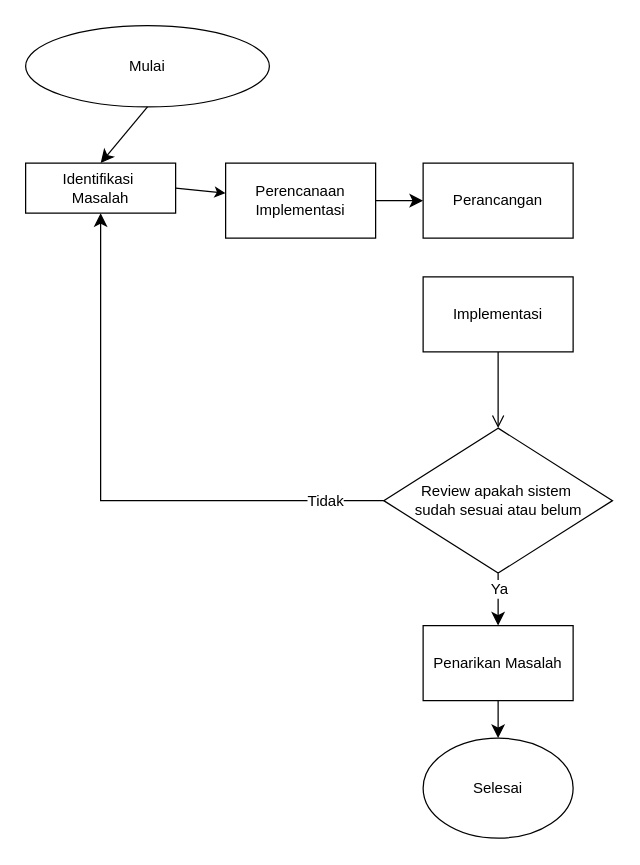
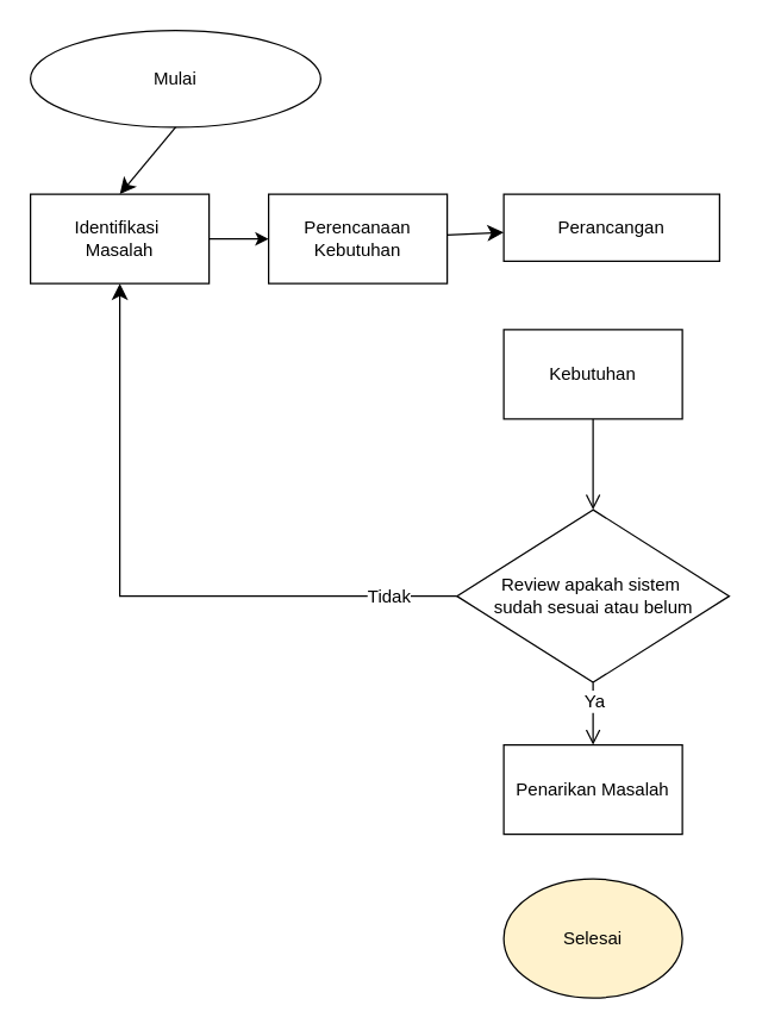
- <mxCell id="16" value="Identifikasi&amp;nbsp;&lt;div&gt;Masalah&lt;/div&gt;" style="rounded=0;whiteSpace=wrap;html=1;" vertex="1" parent="1"><mxGeometry x="20" y="130" width="120" height="40" as="geometry" /></mxCell>
+ <mxCell id="16" value="Identifikasi&amp;nbsp;&lt;div&gt;Masalah&lt;/div&gt;" style="rounded=0;whiteSpace=wrap;html=1;" vertex="1" parent="1"><mxGeometry x="20" y="130" width="120" height="60" as="geometry" /></mxCell>
- <mxCell id="5" value="Perencanaan Implementasi" style="rounded=0;whiteSpace=wrap;html=1;" vertex="1" parent="1"><mxGeometry x="180" y="130" width="120" height="60" as="geometry" /></mxCell>
+ <mxCell id="5" value="Perencanaan Kebutuhan" style="rounded=0;whiteSpace=wrap;html=1;" vertex="1" parent="1"><mxGeometry x="180" y="130" width="120" height="60" as="geometry" /></mxCell>
- <mxCell id="18" value="Perancangan" style="rounded=0;whiteSpace=wrap;html=1;" vertex="1" parent="1"><mxGeometry x="338" y="130" width="120" height="60" as="geometry" /></mxCell>
+ <mxCell id="18" value="Perancangan" style="rounded=0;whiteSpace=wrap;html=1;" vertex="1" parent="1"><mxGeometry x="338" y="130" width="145" height="45" as="geometry" /></mxCell>
- <mxCell id="6" value="Implementasi" style="rounded=0;whiteSpace=wrap;html=1;" vertex="1" parent="1"><mxGeometry x="338" y="221" width="120" height="60" as="geometry" /></mxCell>
+ <mxCell id="6" value="Kebutuhan" style="rounded=0;whiteSpace=wrap;html=1;" vertex="1" parent="1"><mxGeometry x="338" y="221" width="120" height="60" as="geometry" /></mxCell>
- <mxCell id="10" value="" style="endArrow=classic;html=1;rounded=0;fontSize=12;startSize=8;endSize=8;curved=1;exitX=0.5;exitY=1;exitDx=0;exitDy=0;entryX=0.5;entryY=0;entryDx=0;entryDy=0;" edge="1" parent="1" source="15" target="7"><mxGeometry width="50" height="50" relative="1" as="geometry"><mxPoint x="39.5" y="652" as="sourcePoint" /><mxPoint x="93" y="565" as="targetPoint" /></mxGeometry></mxCell>
+ <mxCell id="10" value="" style="endArrow=open;html=1;rounded=0;fontSize=12;startSize=8;endSize=8;curved=1;exitX=0.5;exitY=1;exitDx=0;exitDy=0;entryX=0.5;entryY=0;entryDx=0;entryDy=0;" edge="1" parent="1" source="15" target="7"><mxGeometry width="50" height="50" relative="1" as="geometry"><mxPoint x="39.5" y="652" as="sourcePoint" /><mxPoint x="93" y="565" as="targetPoint" /></mxGeometry></mxCell>
- <mxCell id="12" value="" style="endArrow=classic;html=1;rounded=0;fontSize=12;startSize=8;endSize=8;curved=1;exitX=0.5;exitY=1;exitDx=0;exitDy=0;entryX=0.5;entryY=0;entryDx=0;entryDy=0;" edge="1" parent="1" source="7" target="2"><mxGeometry width="50" height="50" relative="1" as="geometry"><mxPoint x="43" y="744" as="sourcePoint" /><mxPoint x="93" y="694" as="targetPoint" /></mxGeometry></mxCell>
- <mxCell id="2" value="Selesai" style="ellipse;whiteSpace=wrap;html=1;" vertex="1" parent="1"><mxGeometry x="338" y="590" width="120" height="80" as="geometry" /></mxCell>
+ <mxCell id="2" value="Selesai" style="ellipse;whiteSpace=wrap;html=1;fillColor=#fff2cc;" vertex="1" parent="1"><mxGeometry x="338" y="590" width="120" height="80" as="geometry" /></mxCell>
